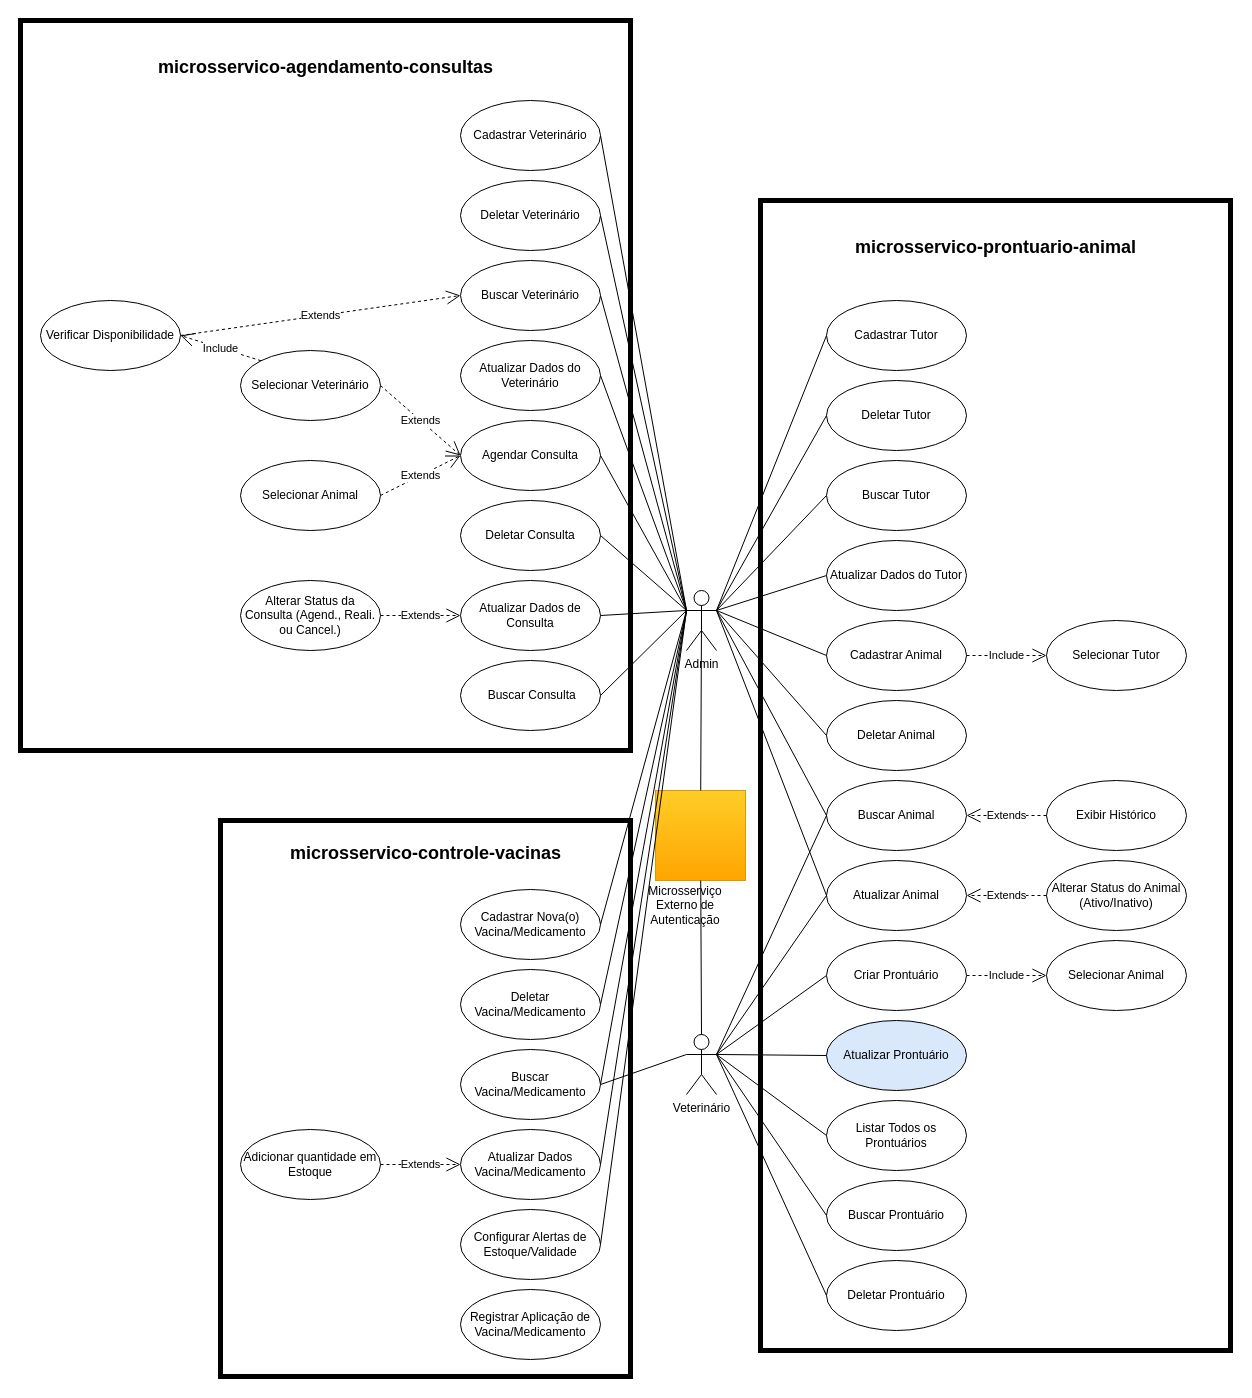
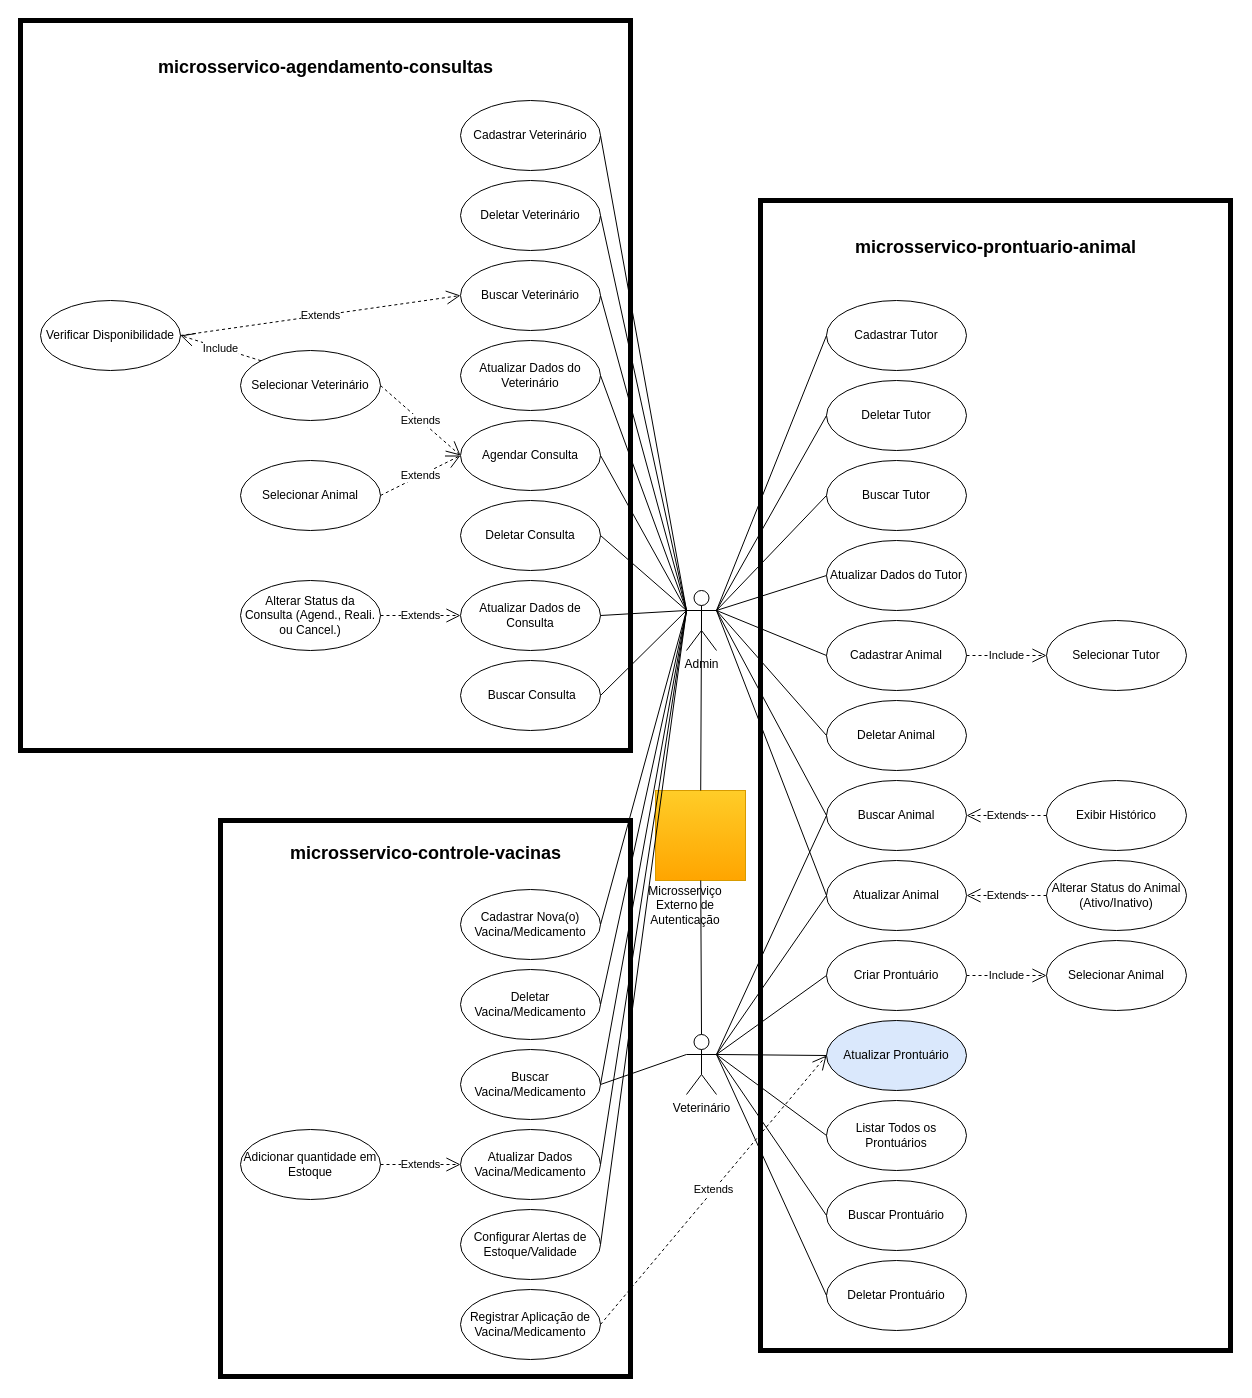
+ <mxCell id="83" value="Extends" style="endArrow=open;endSize=12;dashed=1;html=1;rounded=0;exitX=1;exitY=0.5;exitDx=0;exitDy=0;entryX=0;entryY=0.5;entryDx=0;entryDy=0;" parent="1" source="60" target="12" edge="1"><mxGeometry width="160" relative="1" as="geometry"><mxPoint x="390" y="745" as="sourcePoint" /><mxPoint x="470" y="745" as="targetPoint" /></mxGeometry></mxCell>
